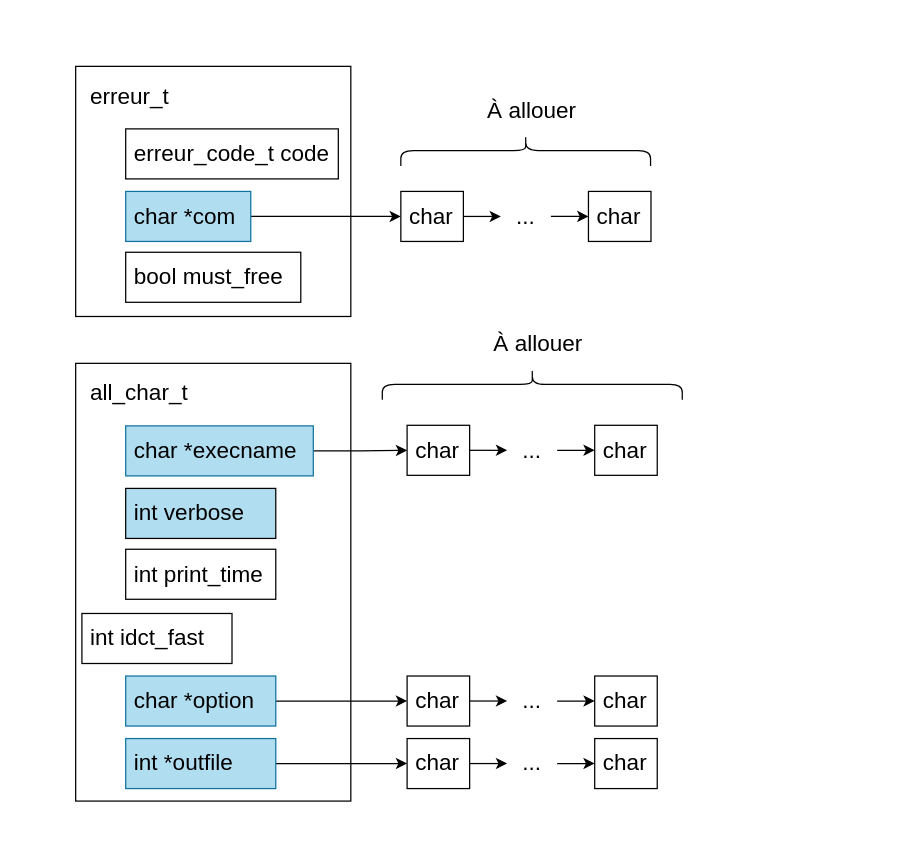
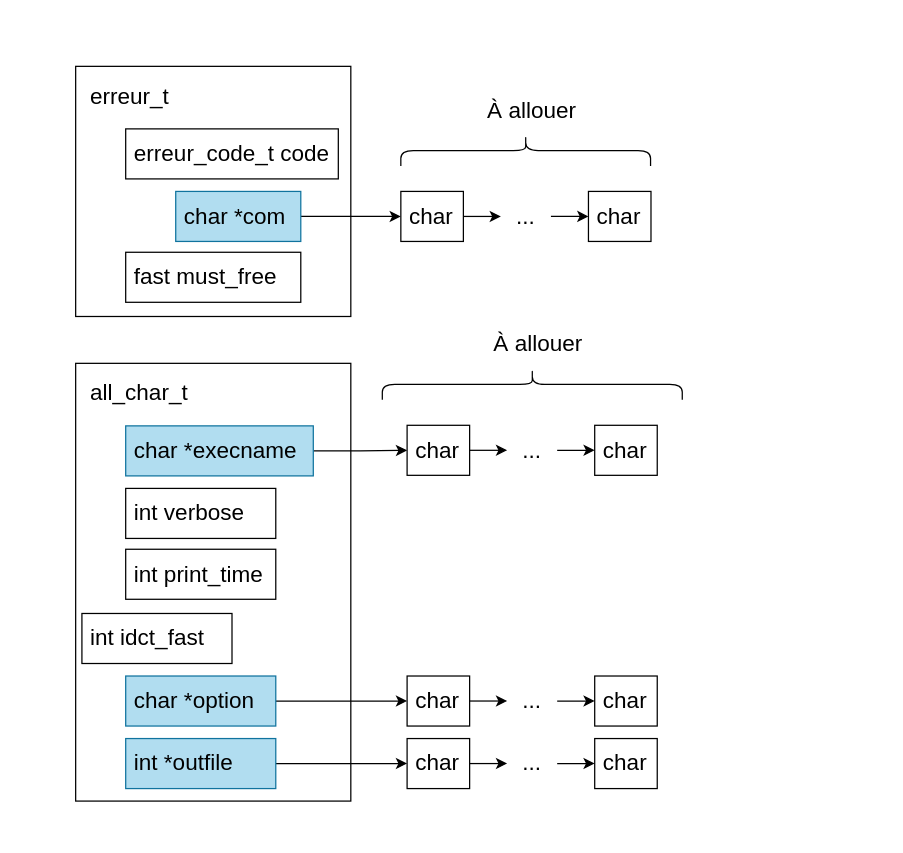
- <mxCell id="8" value="&amp;nbsp;char *com" style="rounded=0;whiteSpace=wrap;html=1;align=left;fontSize=18;fillColor=#b1ddf0;strokeColor=#10739e;" vertex="1" parent="3"><mxGeometry x="100" y="152.54" width="100" height="40" as="geometry" /></mxCell>
+ <mxCell id="8" value="&amp;nbsp;char *com" style="rounded=0;whiteSpace=wrap;html=1;align=left;fontSize=18;fillColor=#b1ddf0;strokeColor=#10739e;" vertex="1" parent="3"><mxGeometry x="140" y="152.54" width="100" height="40" as="geometry" /></mxCell>
- <mxCell id="9" value="&amp;nbsp;bool must_free" style="rounded=0;whiteSpace=wrap;html=1;align=left;fontSize=18;" vertex="1" parent="3"><mxGeometry x="100" y="201.19" width="140" height="40" as="geometry" /></mxCell>
+ <mxCell id="9" value="&amp;nbsp;fast must_free" style="rounded=0;whiteSpace=wrap;html=1;align=left;fontSize=18;" vertex="1" parent="3"><mxGeometry x="100" y="201.19" width="140" height="40" as="geometry" /></mxCell>
- <mxCell id="21" value="&amp;nbsp;int verbose" style="rounded=0;whiteSpace=wrap;html=1;align=left;fontSize=18;fillColor=#b1ddf0;" vertex="1" parent="3"><mxGeometry x="100" y="390" width="120" height="40" as="geometry" /></mxCell>
+ <mxCell id="21" value="&amp;nbsp;int verbose" style="rounded=0;whiteSpace=wrap;html=1;align=left;fontSize=18;" vertex="1" parent="3"><mxGeometry x="100" y="390" width="120" height="40" as="geometry" /></mxCell>
